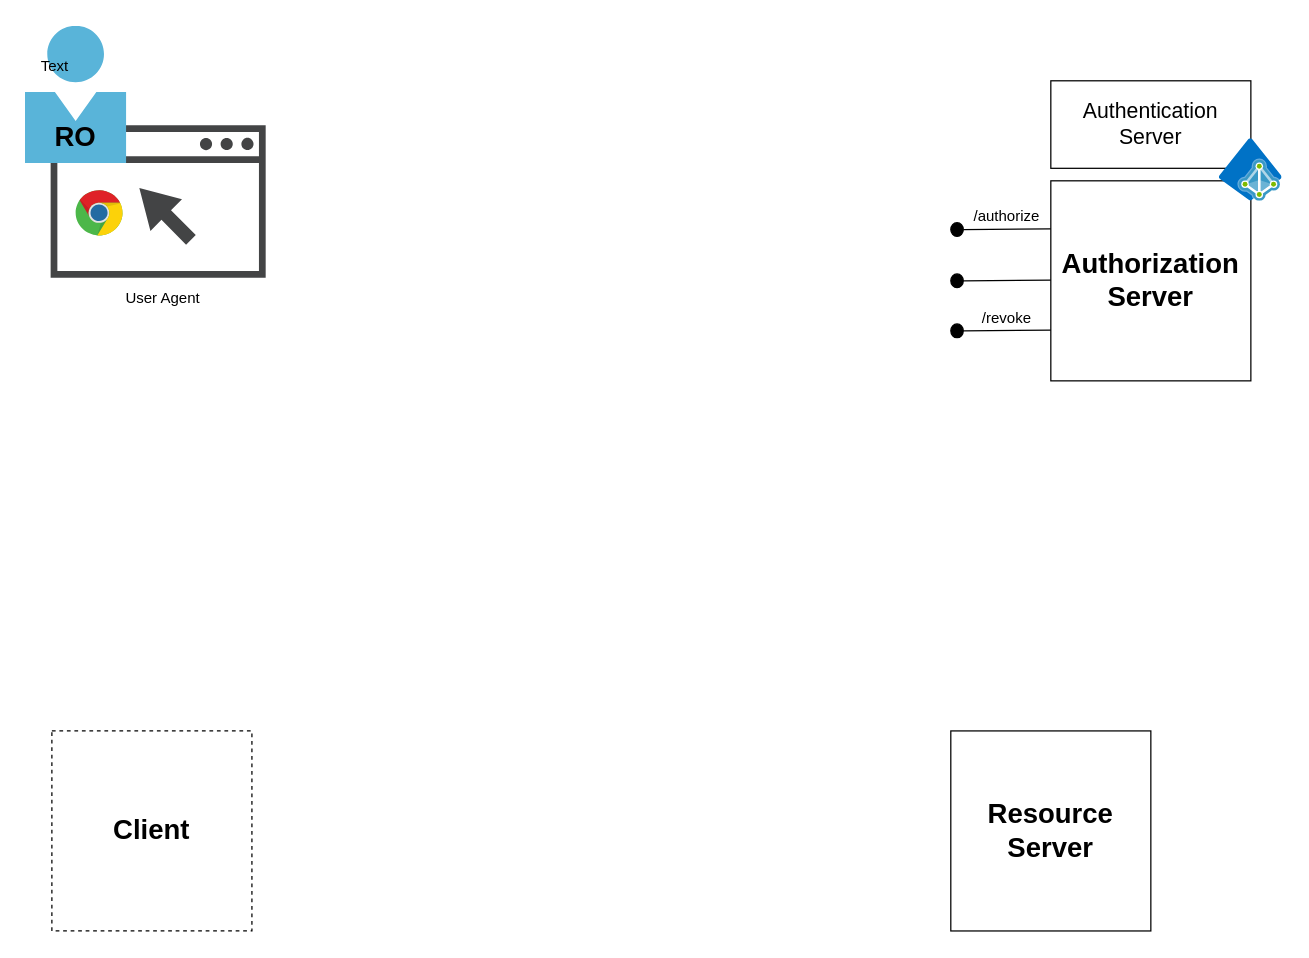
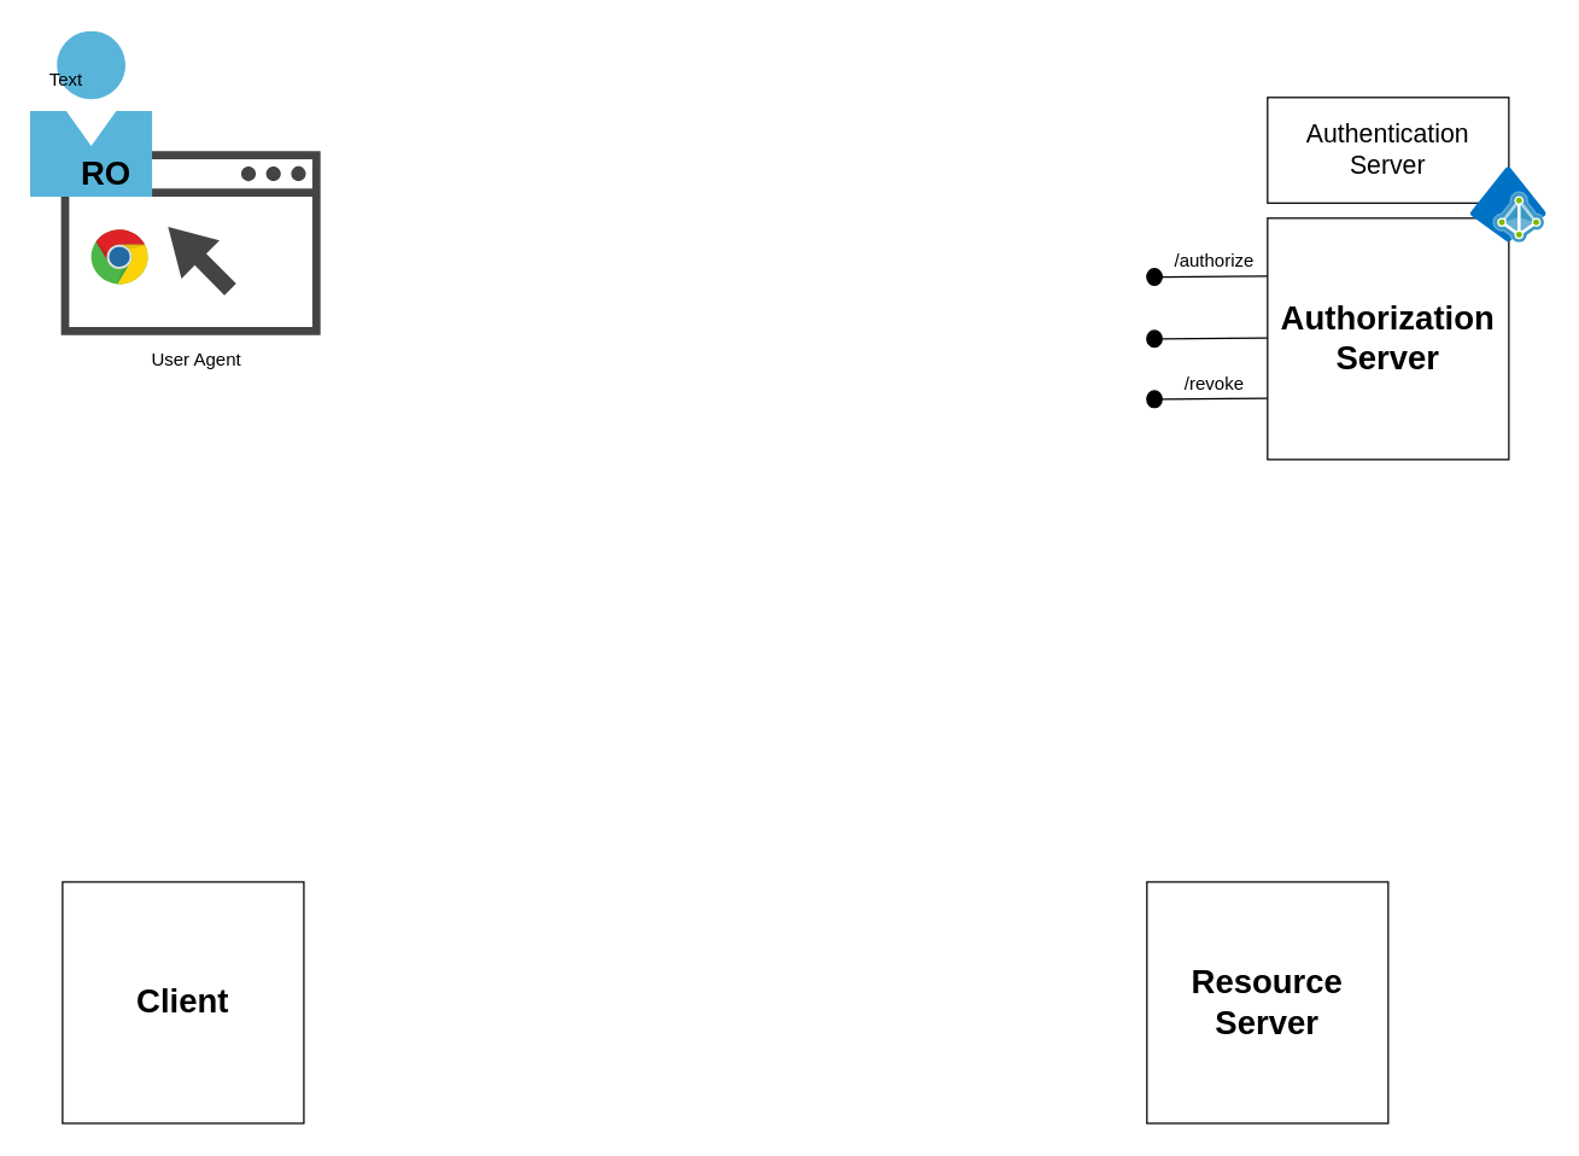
- <mxCell id="21" value="&lt;b&gt;RO&lt;/b&gt;" style="text;html=1;strokeColor=none;fillColor=none;align=center;verticalAlign=middle;whiteSpace=wrap;rounded=0;fontSize=22;" parent="1" vertex="1"><mxGeometry x="40" y="99.5" width="40" height="20" as="geometry" /></mxCell>
+ <mxCell id="21" value="&lt;b&gt;RO&lt;/b&gt;" style="text;html=1;strokeColor=none;fillColor=none;align=center;verticalAlign=middle;whiteSpace=wrap;rounded=0;fontSize=22;" parent="1" vertex="1"><mxGeometry x="50" y="104.5" width="40" height="20" as="geometry" /></mxCell>
- <mxCell id="19" value="&lt;font style=&quot;font-size: 22px&quot;&gt;&lt;b&gt;Client&lt;/b&gt;&lt;/font&gt;" style="whiteSpace=wrap;html=1;aspect=fixed;dashed=1;" parent="1" vertex="1"><mxGeometry x="41" y="584" width="160" height="160" as="geometry" /></mxCell>
+ <mxCell id="19" value="&lt;font style=&quot;font-size: 22px&quot;&gt;&lt;b&gt;Client&lt;/b&gt;&lt;/font&gt;" style="whiteSpace=wrap;html=1;aspect=fixed;" parent="1" vertex="1"><mxGeometry x="41" y="584" width="160" height="160" as="geometry" /></mxCell>
